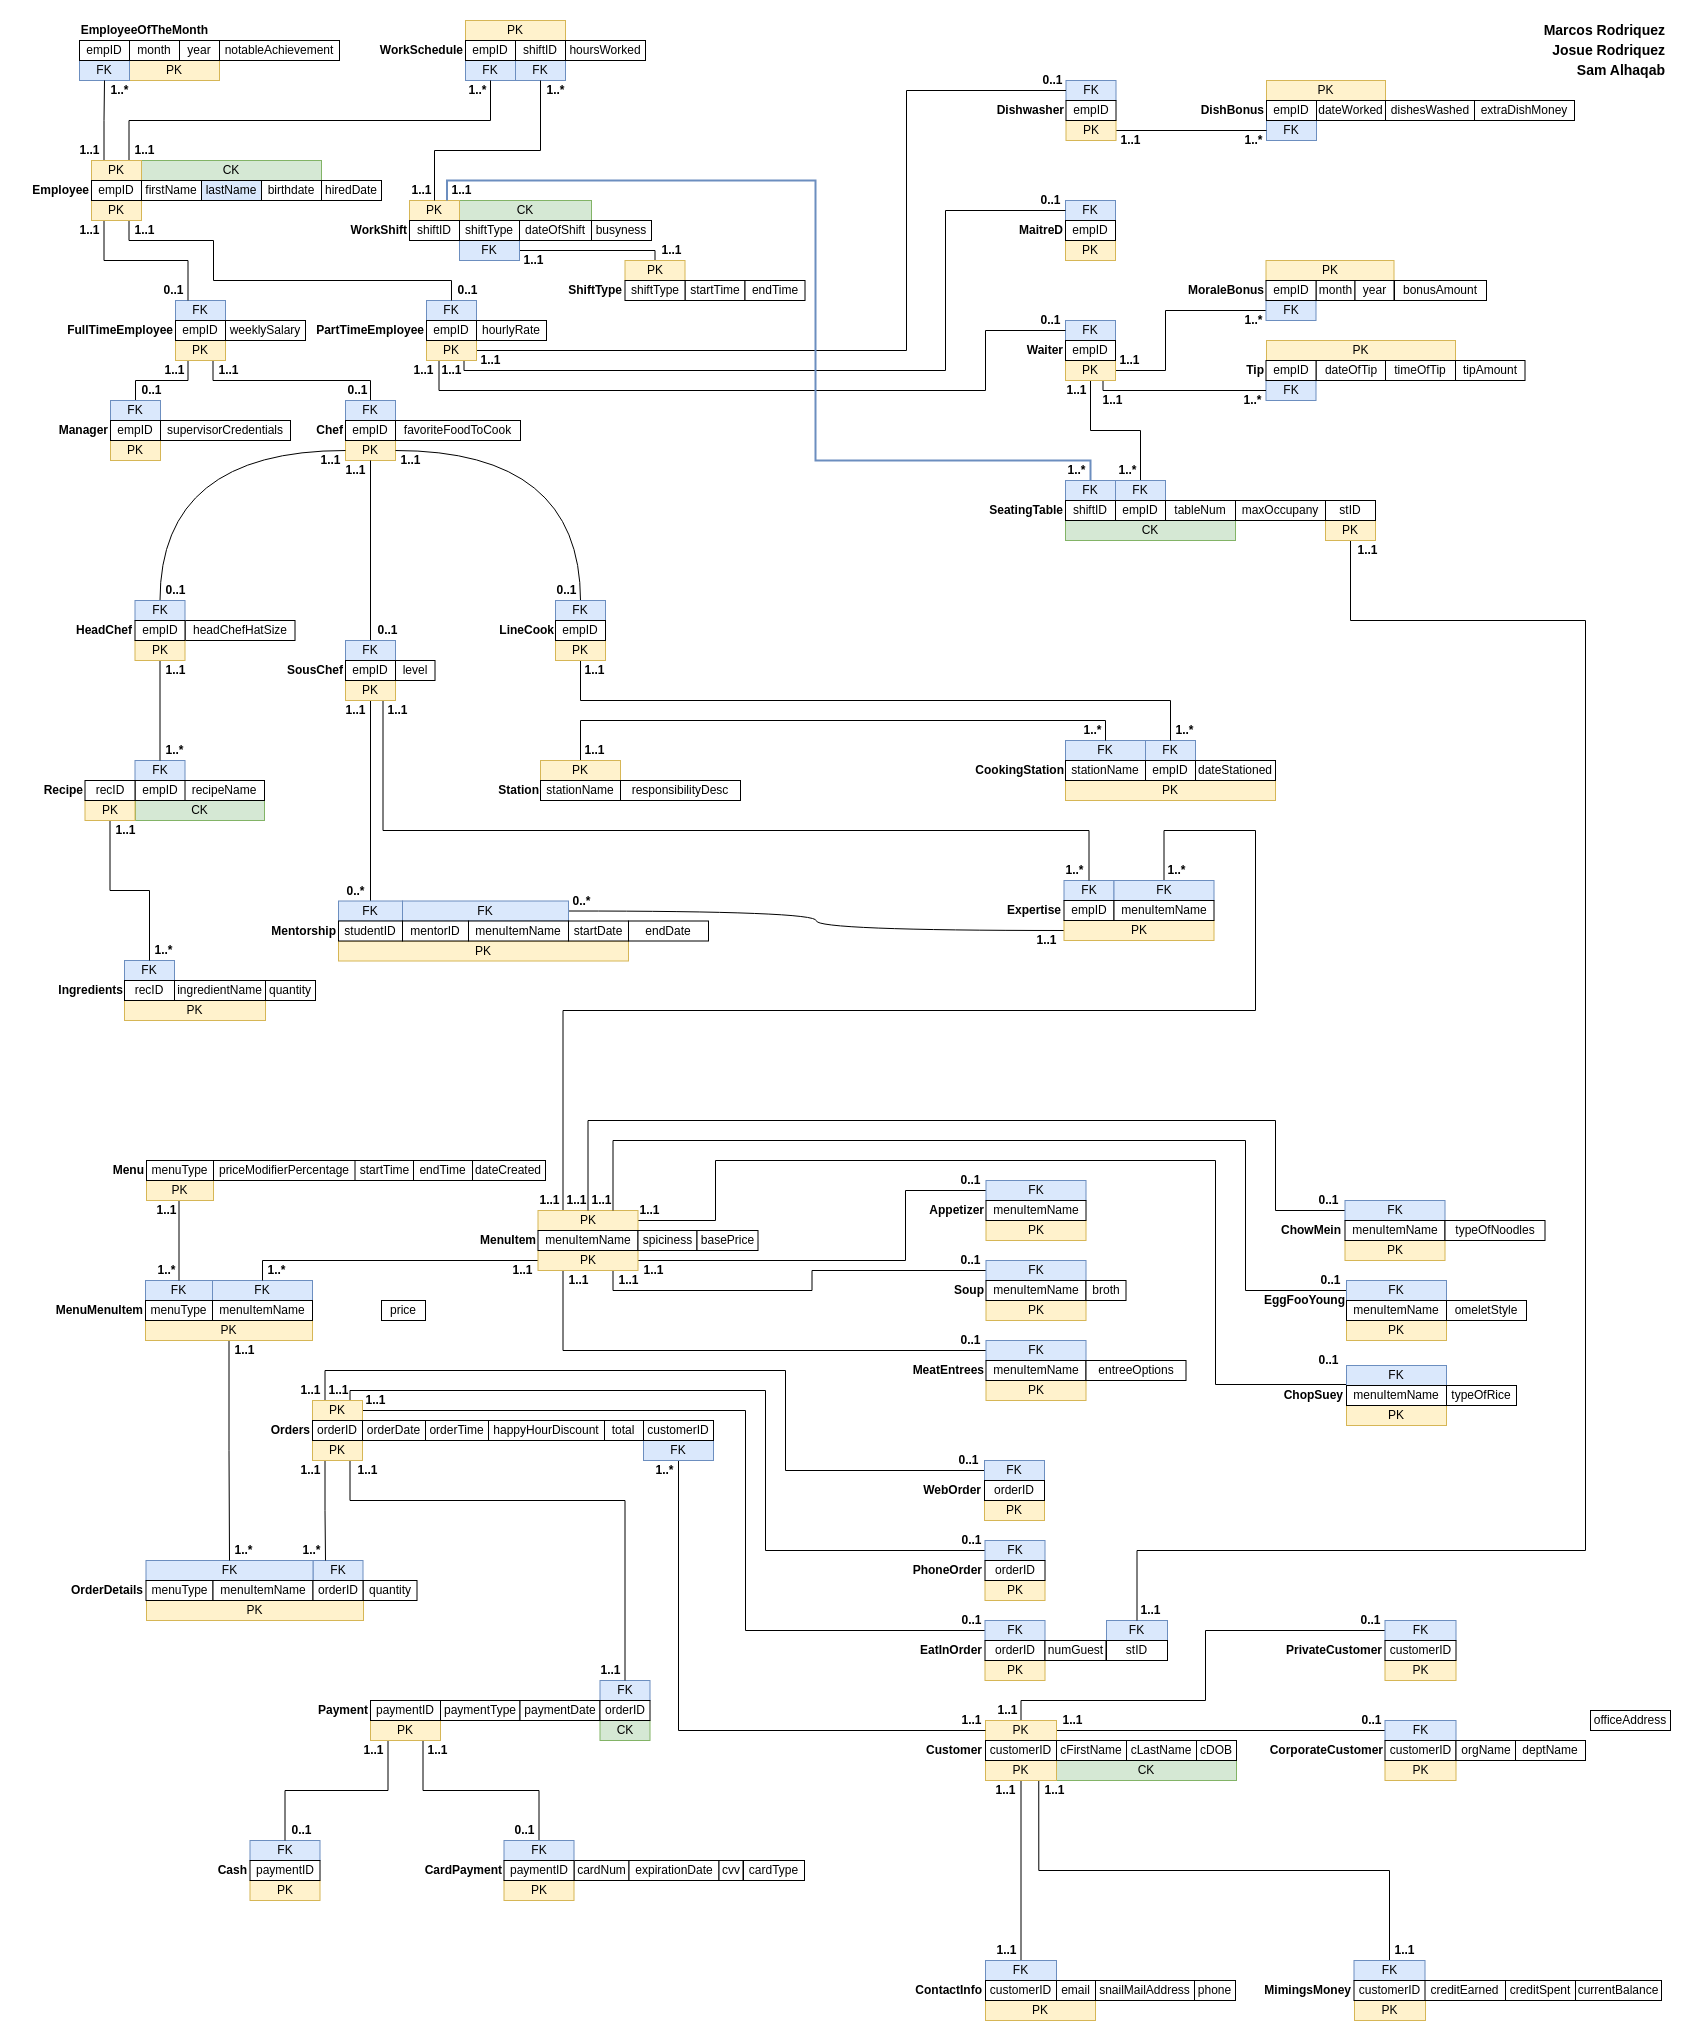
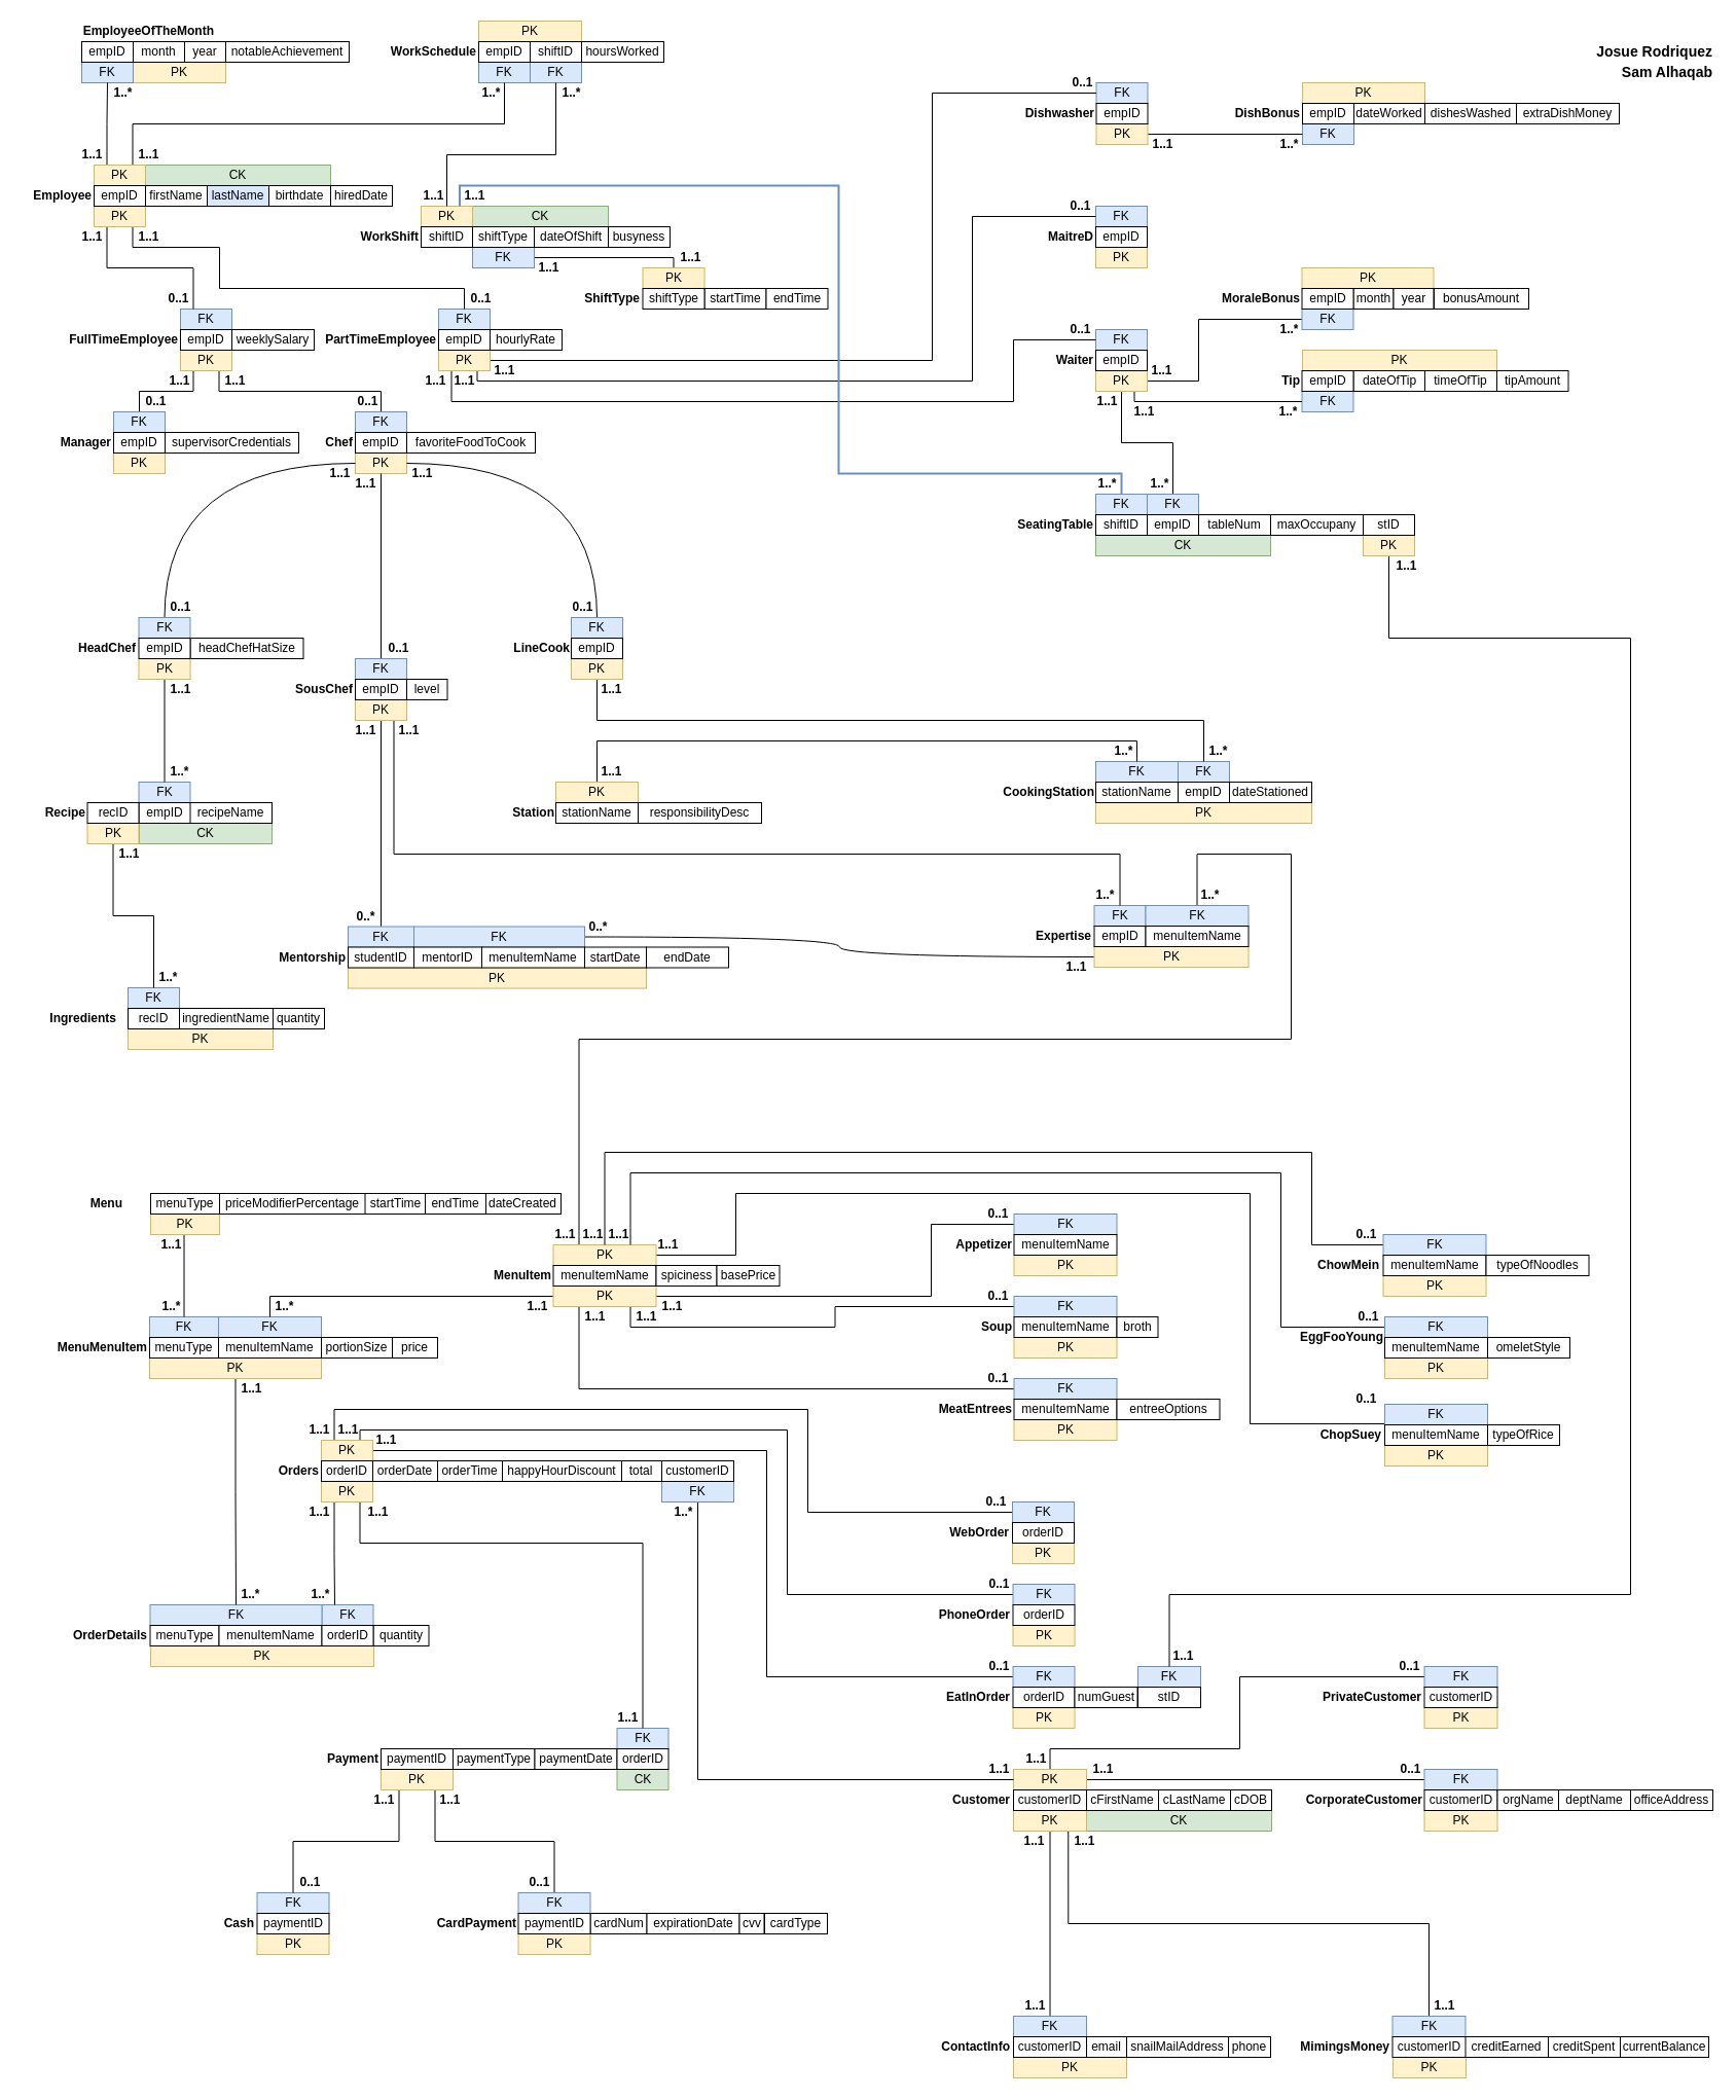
- <mxCell id="384" value="Marcos Rodriquez" style="text;html=1;align=right;verticalAlign=middle;resizable=0;points=[];;autosize=1;fontStyle=1;fontSize=14;" parent="1" vertex="1"><mxGeometry x="1526" y="20" width="140" height="20" as="geometry" /></mxCell>
- <mxCell id="397" value="Ingredients" style="text;html=1;align=right;verticalAlign=middle;resizable=0;points=[];;autosize=1;fontStyle=1" parent="1" vertex="1"><mxGeometry x="44" y="980" width="80" height="20" as="geometry" /></mxCell>
+ <mxCell id="397" value="Ingredients" style="text;html=1;align=right;verticalAlign=middle;resizable=0;points=[];;autosize=1;fontStyle=1" parent="1" vertex="1"><mxGeometry x="34" y="980" width="80" height="20" as="geometry" /></mxCell>
- <mxCell id="211" value="Menu" style="text;html=1;align=right;verticalAlign=middle;resizable=0;points=[];;autosize=1;fontStyle=1" parent="1" vertex="1"><mxGeometry x="95" y="1160" width="50" height="20" as="geometry" /></mxCell>
+ <mxCell id="211" value="Menu" style="text;html=1;align=right;verticalAlign=middle;resizable=0;points=[];;autosize=1;fontStyle=1" parent="1" vertex="1"><mxGeometry x="70" y="1160" width="50" height="20" as="geometry" /></mxCell>
+ <mxCell id="142" value="portionSize" style="rounded=0;whiteSpace=wrap;html=1;strokeWidth=1;" parent="1" vertex="1"><mxGeometry x="312" y="1300" width="69" height="20" as="geometry" /></mxCell>
- <mxCell id="372" value="officeAddress" style="rounded=0;whiteSpace=wrap;html=1;strokeWidth=1;" parent="1" vertex="1"><mxGeometry x="1590" y="1710" width="80" height="20" as="geometry" /></mxCell>
+ <mxCell id="372" value="officeAddress" style="rounded=0;whiteSpace=wrap;html=1;strokeWidth=1;" parent="1" vertex="1"><mxGeometry x="1585" y="1740" width="80" height="20" as="geometry" /></mxCell>
